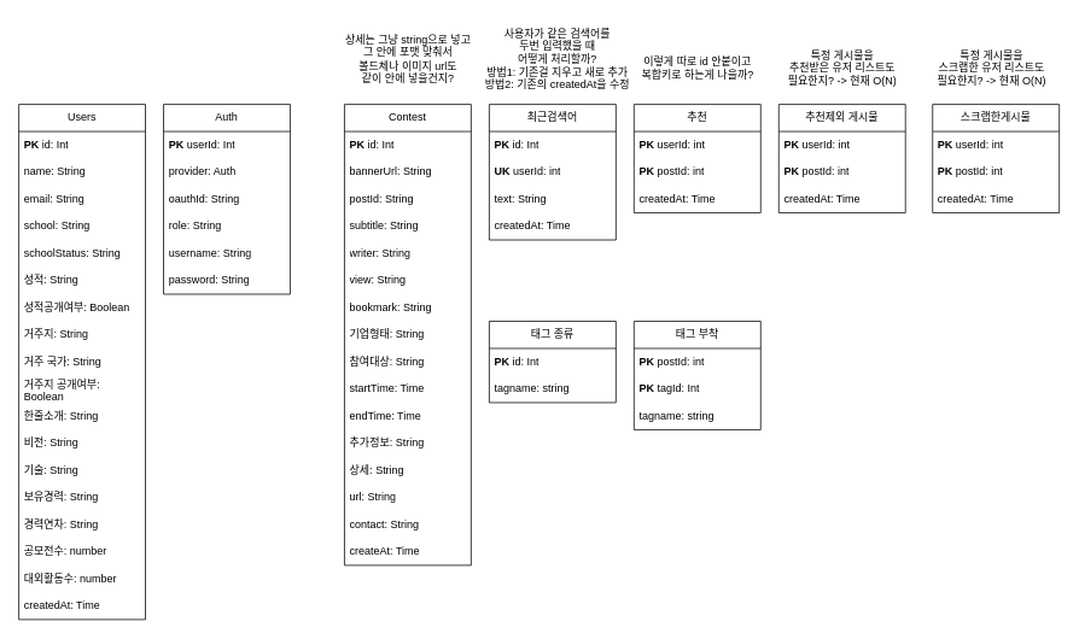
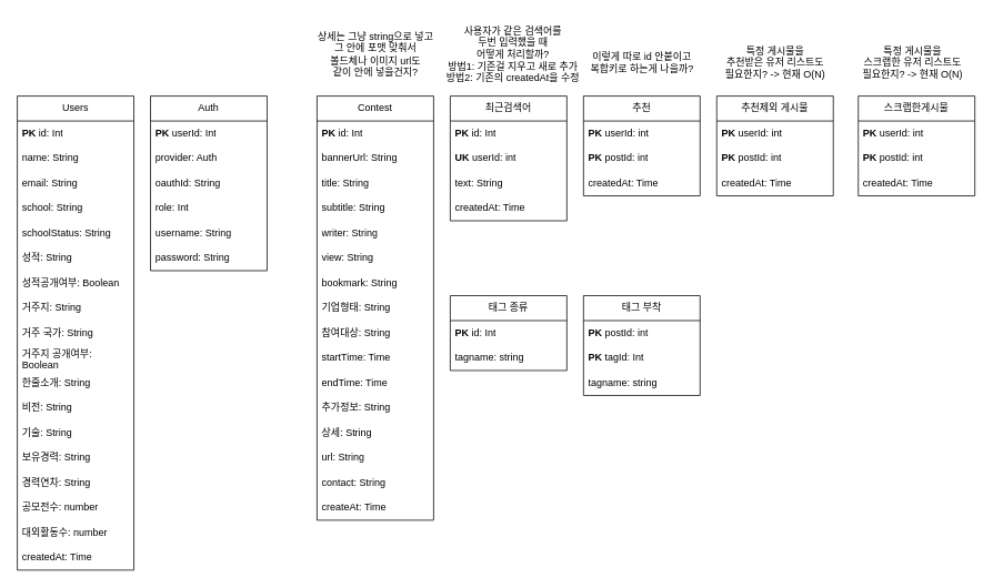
- <mxCell id="31" value="postId: String" style="text;strokeColor=none;fillColor=none;align=left;verticalAlign=middle;spacingLeft=4;spacingRight=4;overflow=hidden;points=[[0,0.5],[1,0.5]];portConstraint=eastwest;rotatable=0;whiteSpace=wrap;html=1;" vertex="1" parent="28"><mxGeometry y="90" width="140" height="30" as="geometry" /></mxCell>
+ <mxCell id="31" value="title: String" style="text;strokeColor=none;fillColor=none;align=left;verticalAlign=middle;spacingLeft=4;spacingRight=4;overflow=hidden;points=[[0,0.5],[1,0.5]];portConstraint=eastwest;rotatable=0;whiteSpace=wrap;html=1;" vertex="1" parent="28"><mxGeometry y="90" width="140" height="30" as="geometry" /></mxCell>
- <mxCell id="25" value="role: String" style="text;strokeColor=none;fillColor=none;align=left;verticalAlign=middle;spacingLeft=4;spacingRight=4;overflow=hidden;points=[[0,0.5],[1,0.5]];portConstraint=eastwest;rotatable=0;whiteSpace=wrap;html=1;" vertex="1" parent="21"><mxGeometry y="120" width="140" height="30" as="geometry" /></mxCell>
+ <mxCell id="25" value="role: Int" style="text;strokeColor=none;fillColor=none;align=left;verticalAlign=middle;spacingLeft=4;spacingRight=4;overflow=hidden;points=[[0,0.5],[1,0.5]];portConstraint=eastwest;rotatable=0;whiteSpace=wrap;html=1;" vertex="1" parent="21"><mxGeometry y="120" width="140" height="30" as="geometry" /></mxCell>
